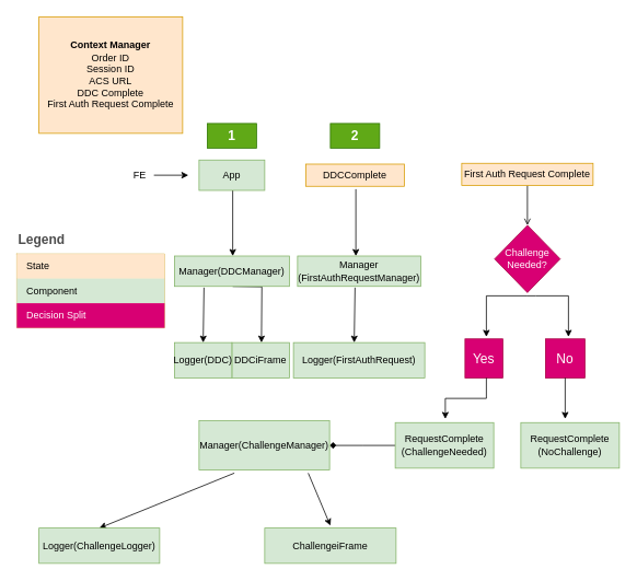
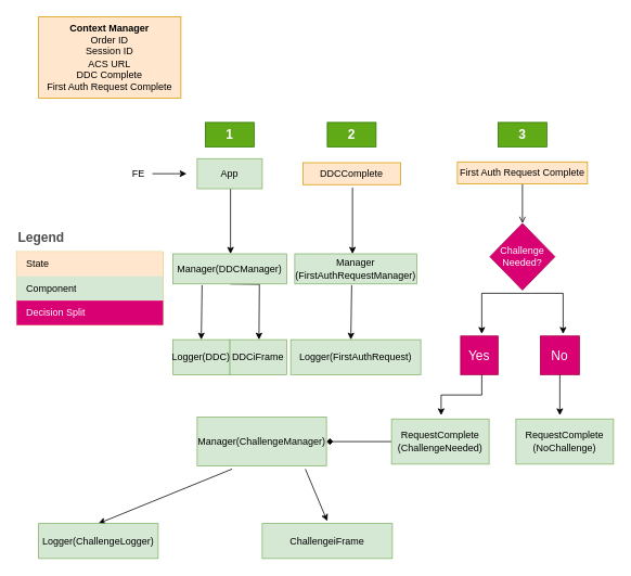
- <mxCell id="9" value="&lt;b&gt;Context Manager&lt;/b&gt;&lt;br&gt;Order ID&lt;br&gt;Session ID&lt;br&gt;ACS URL&lt;br&gt;DDC Complete&lt;br&gt;First Auth Request Complete" style="rounded=0;whiteSpace=wrap;html=1;direction=south;fillColor=#ffe6cc;strokeColor=#d79b00;" vertex="1" parent="1"><mxGeometry x="47" y="20" width="175" height="142" as="geometry" /></mxCell>
+ <mxCell id="9" value="&lt;b&gt;Context Manager&lt;/b&gt;&lt;br&gt;Order ID&lt;br&gt;Session ID&lt;br&gt;ACS URL&lt;br&gt;DDC Complete&lt;br&gt;First Auth Request Complete" style="rounded=0;whiteSpace=wrap;html=1;direction=south;fillColor=#ffe6cc;strokeColor=#d79b00;" vertex="1" parent="1"><mxGeometry x="47" y="20" width="175" height="100" as="geometry" /></mxCell>
+ <mxCell id="22" value="&lt;b&gt;&lt;font style=&quot;font-size: 16px&quot;&gt;3&lt;/font&gt;&lt;/b&gt;" style="text;html=1;strokeColor=#2D7600;fillColor=#60a917;align=center;verticalAlign=middle;whiteSpace=wrap;rounded=0;fontColor=#ffffff;" vertex="1" parent="1"><mxGeometry x="612" y="150" width="60" height="30" as="geometry" /></mxCell>
